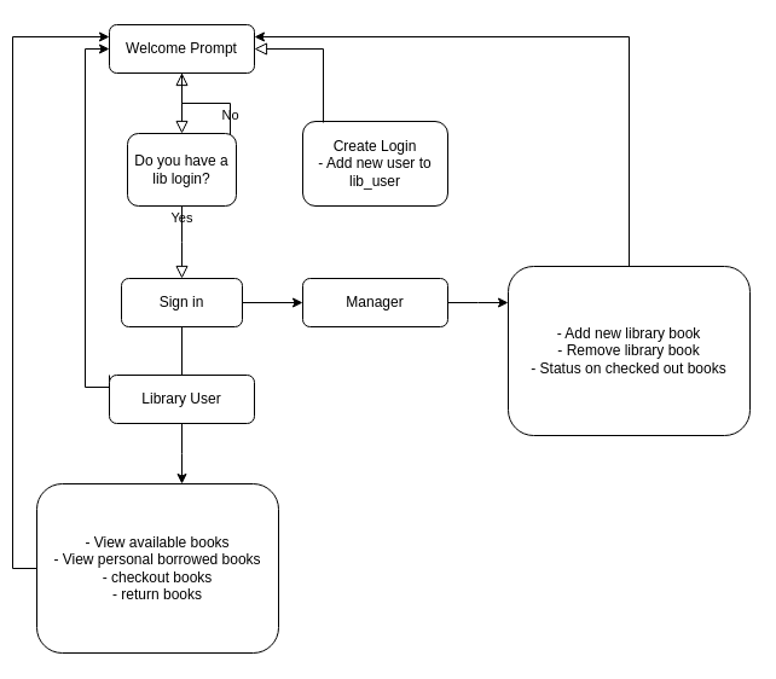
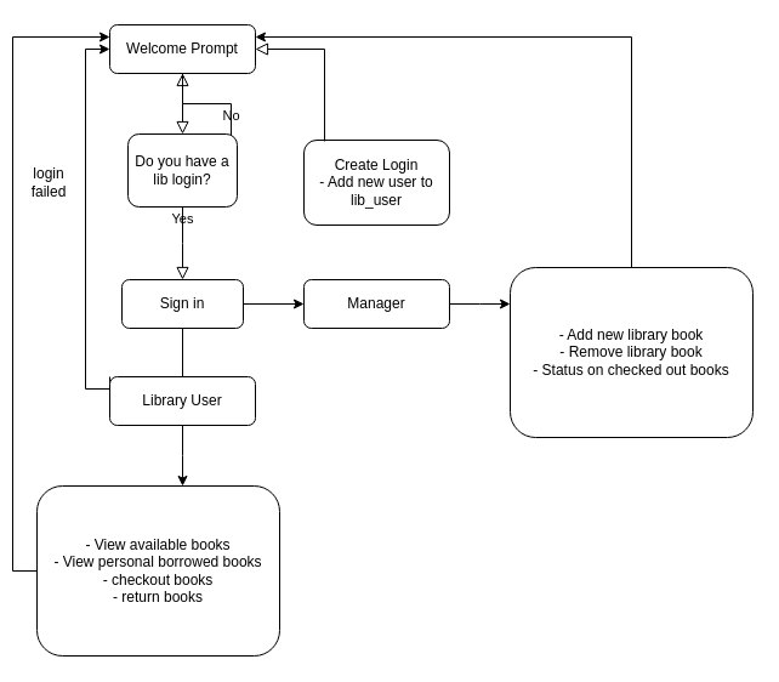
- <mxCell id="6" value="Create Login&lt;br&gt;- Add new user to lib_user" style="rounded=1;whiteSpace=wrap;html=1;fontSize=12;glass=0;strokeWidth=1;shadow=0;" parent="1" vertex="1"><mxGeometry x="250" y="100" width="120" height="70" as="geometry" /></mxCell>
+ <mxCell id="6" value="Create Login&lt;br&gt;- Add new user to lib_user" style="rounded=1;whiteSpace=wrap;html=1;fontSize=12;glass=0;strokeWidth=1;shadow=0;" parent="1" vertex="1"><mxGeometry x="250" y="115" width="120" height="70" as="geometry" /></mxCell>
+ <mxCell id="12" value="login failed" style="text;html=1;strokeColor=none;fillColor=none;align=center;verticalAlign=middle;whiteSpace=wrap;rounded=0;" vertex="1" parent="1"><mxGeometry x="20" y="140" width="40" height="20" as="geometry" /></mxCell>
